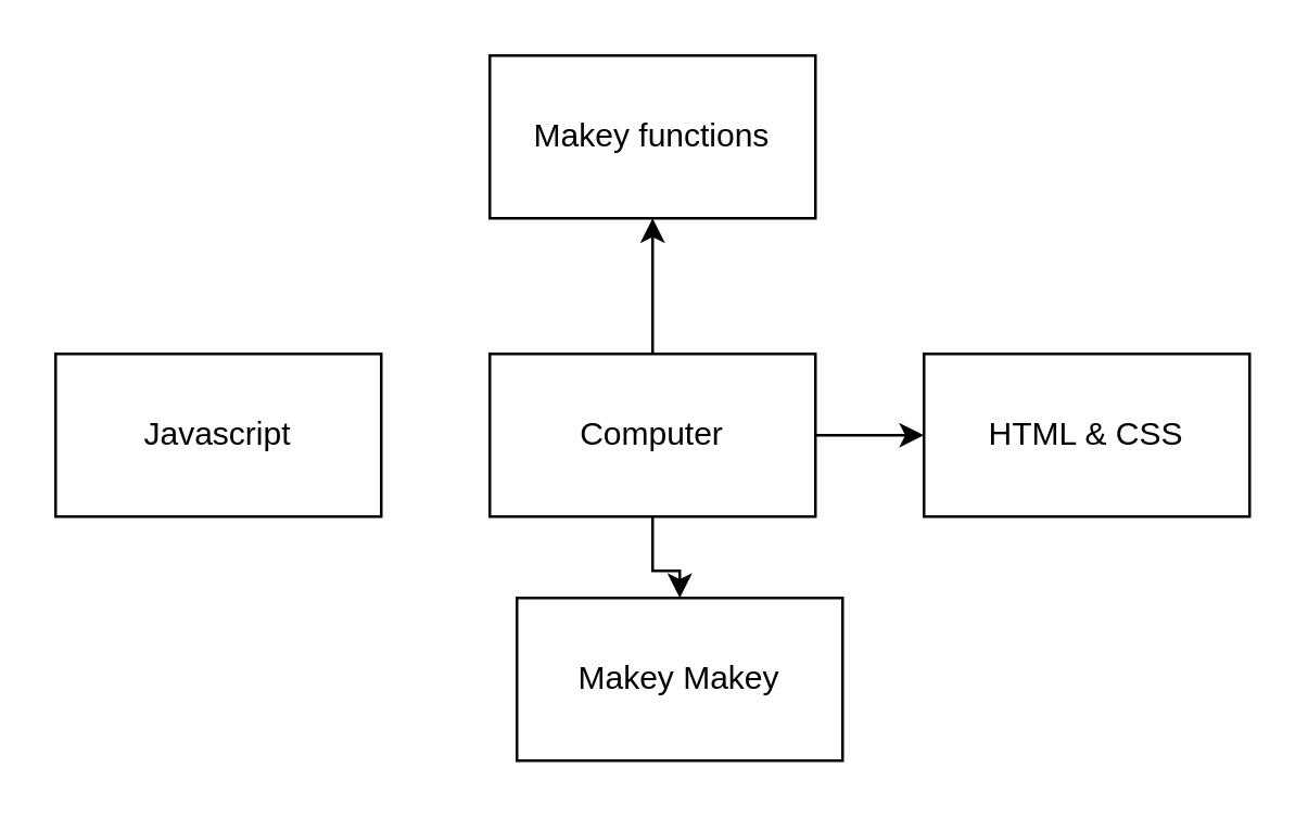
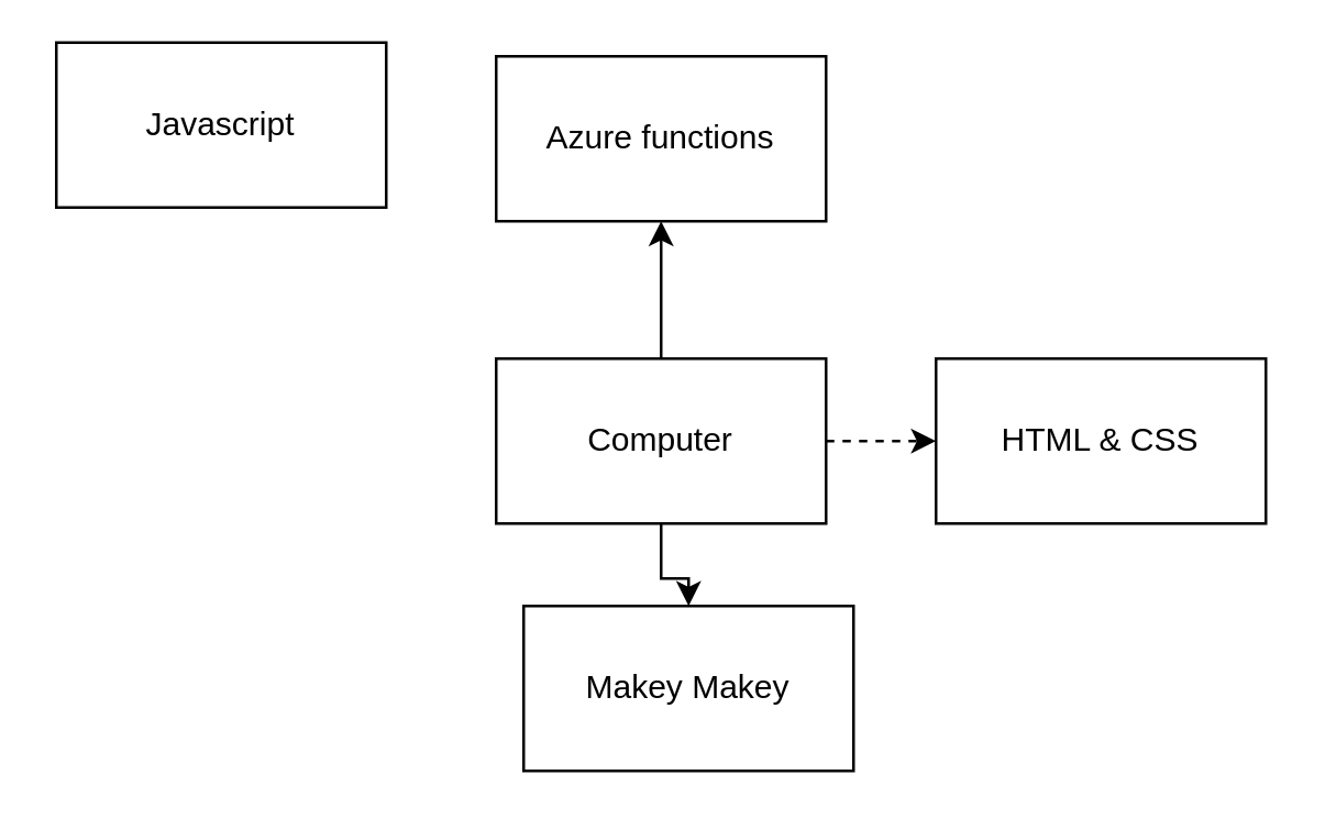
- <mxCell id="9" value="Makey functions" style="rounded=0;whiteSpace=wrap;html=1;" vertex="1" parent="1"><mxGeometry x="180" y="20" width="120" height="60" as="geometry" /></mxCell>
+ <mxCell id="9" value="Azure functions" style="rounded=0;whiteSpace=wrap;html=1;" vertex="1" parent="1"><mxGeometry x="180" y="20" width="120" height="60" as="geometry" /></mxCell>
- <mxCell id="7" value="Javascript" style="rounded=0;whiteSpace=wrap;html=1;" vertex="1" parent="1"><mxGeometry x="20" y="130" width="120" height="60" as="geometry" /></mxCell>
+ <mxCell id="7" value="Javascript" style="rounded=0;whiteSpace=wrap;html=1;" vertex="1" parent="1"><mxGeometry x="20" y="15" width="120" height="60" as="geometry" /></mxCell>
- <mxCell id="3" style="edgeStyle=orthogonalEdgeStyle;rounded=0;orthogonalLoop=1;jettySize=auto;html=1;exitX=1;exitY=0.5;exitDx=0;exitDy=0;" edge="1" parent="1" source="5" target="8"><mxGeometry relative="1" as="geometry" /></mxCell>
+ <mxCell id="3" style="edgeStyle=orthogonalEdgeStyle;rounded=0;orthogonalLoop=1;jettySize=auto;html=1;exitX=1;exitY=0.5;exitDx=0;exitDy=0;dashed=1;" edge="1" parent="1" source="5" target="8"><mxGeometry relative="1" as="geometry" /></mxCell>
